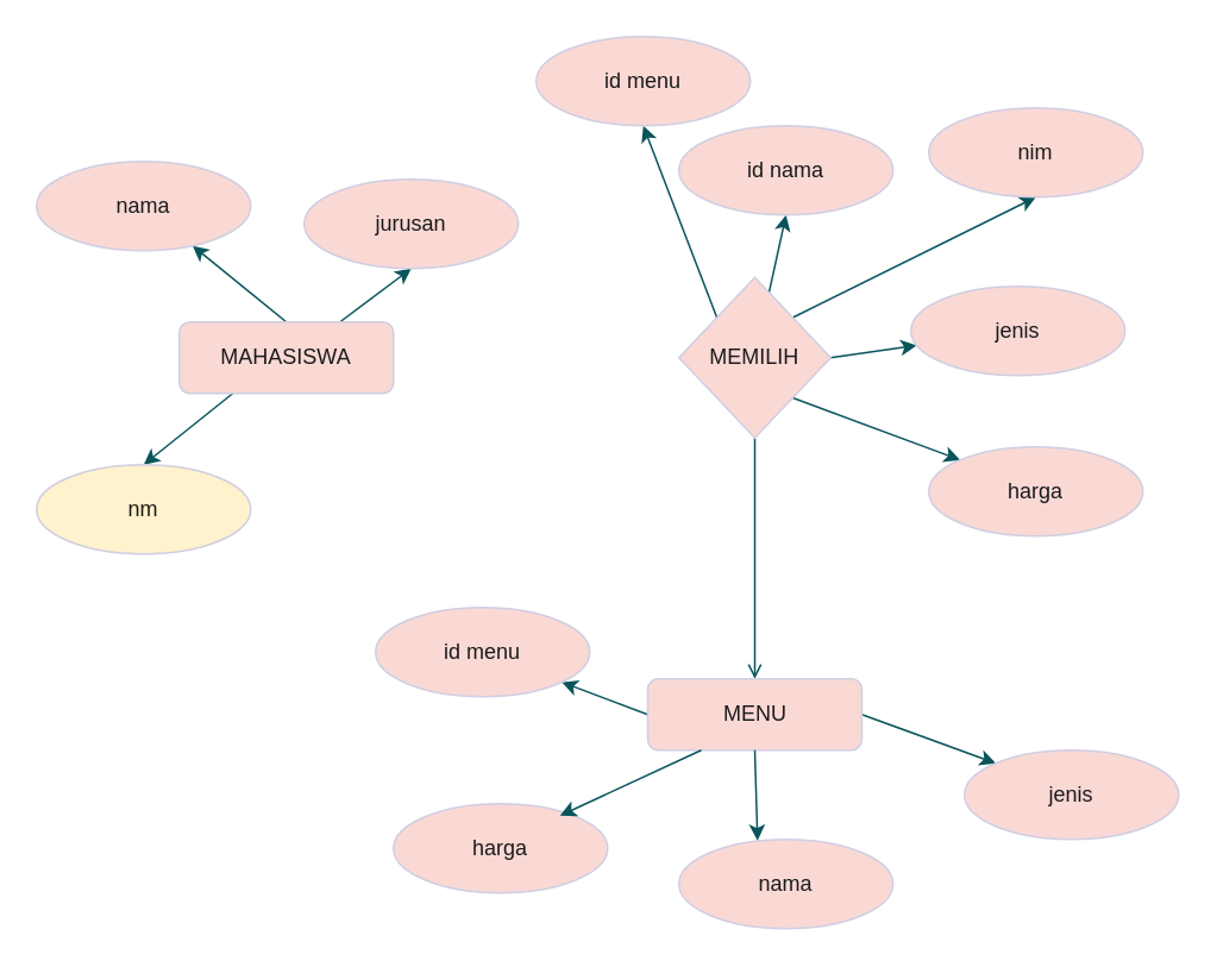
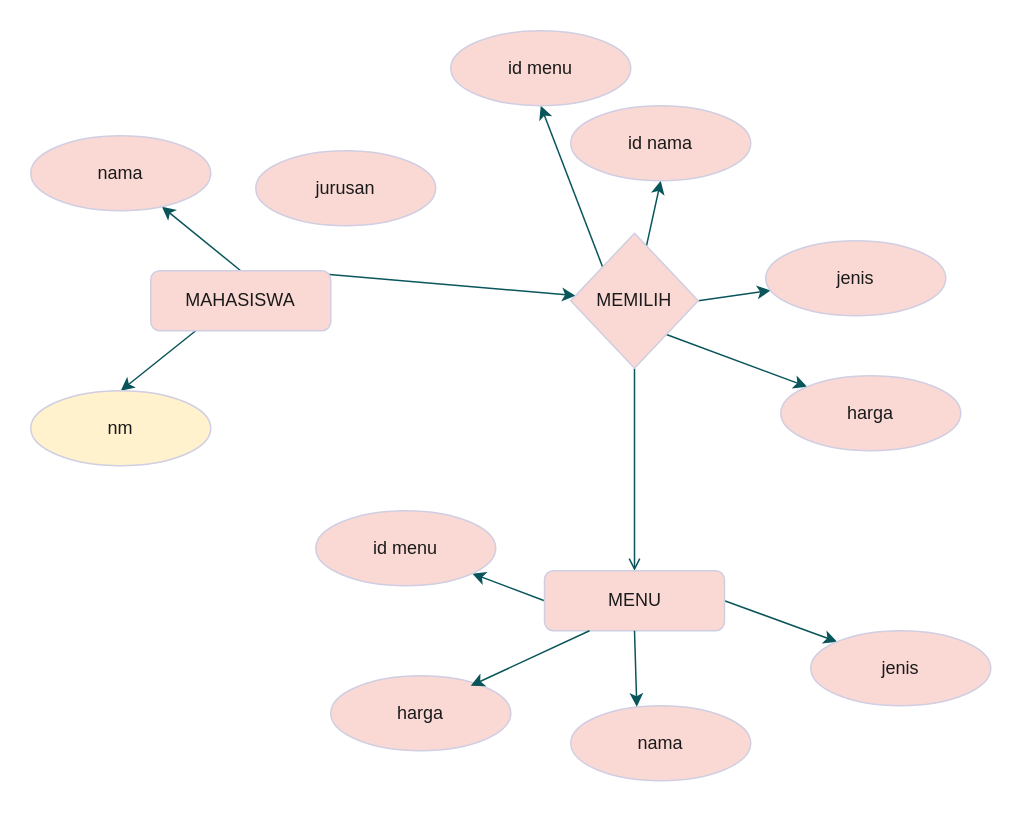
- <mxCell id="18" value="nim" style="ellipse;whiteSpace=wrap;html=1;labelBackgroundColor=none;fillColor=#FAD9D5;strokeColor=#D0CEE2;fontColor=#1A1A1A;" parent="1" vertex="1"><mxGeometry x="520" y="60" width="120" height="50" as="geometry" /></mxCell>
- <mxCell id="11" style="edgeStyle=none;rounded=0;orthogonalLoop=1;jettySize=auto;html=1;exitX=1;exitY=0;exitDx=0;exitDy=0;entryX=0.5;entryY=1;entryDx=0;entryDy=0;labelBackgroundColor=none;strokeColor=#09555B;fontColor=default;" parent="1" source="15" target="18" edge="1"><mxGeometry relative="1" as="geometry" /></mxCell>
- <mxCell id="4" style="edgeStyle=none;rounded=0;orthogonalLoop=1;jettySize=auto;html=1;exitX=0.75;exitY=0;exitDx=0;exitDy=0;entryX=0.5;entryY=1;entryDx=0;entryDy=0;labelBackgroundColor=none;strokeColor=#09555B;fontColor=default;" parent="1" source="5" target="8" edge="1"><mxGeometry relative="1" as="geometry" /></mxCell>
+ <mxCell id="4" style="edgeStyle=none;rounded=0;orthogonalLoop=1;jettySize=auto;html=1;exitX=0.75;exitY=0;exitDx=0;exitDy=0;labelBackgroundColor=none;strokeColor=#09555B;fontColor=default;" parent="1" source="5" target="15" edge="1"><mxGeometry relative="1" as="geometry" /></mxCell>
